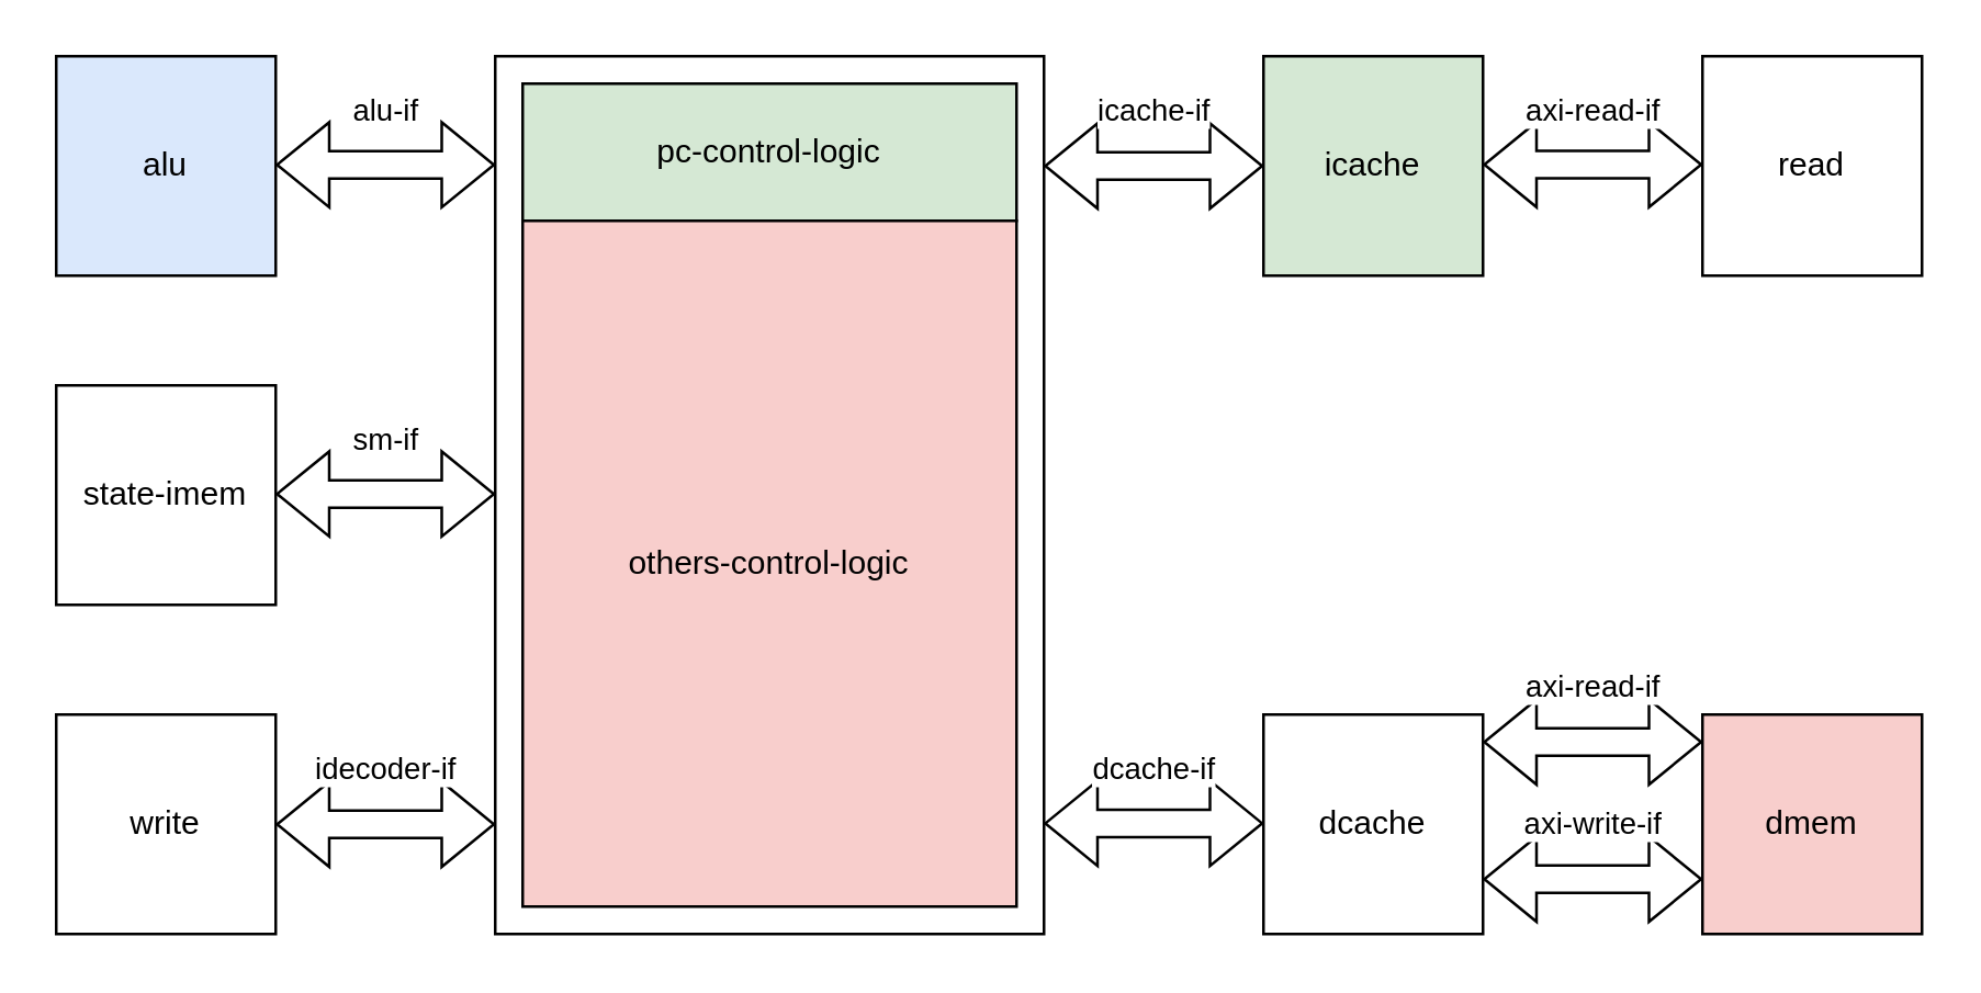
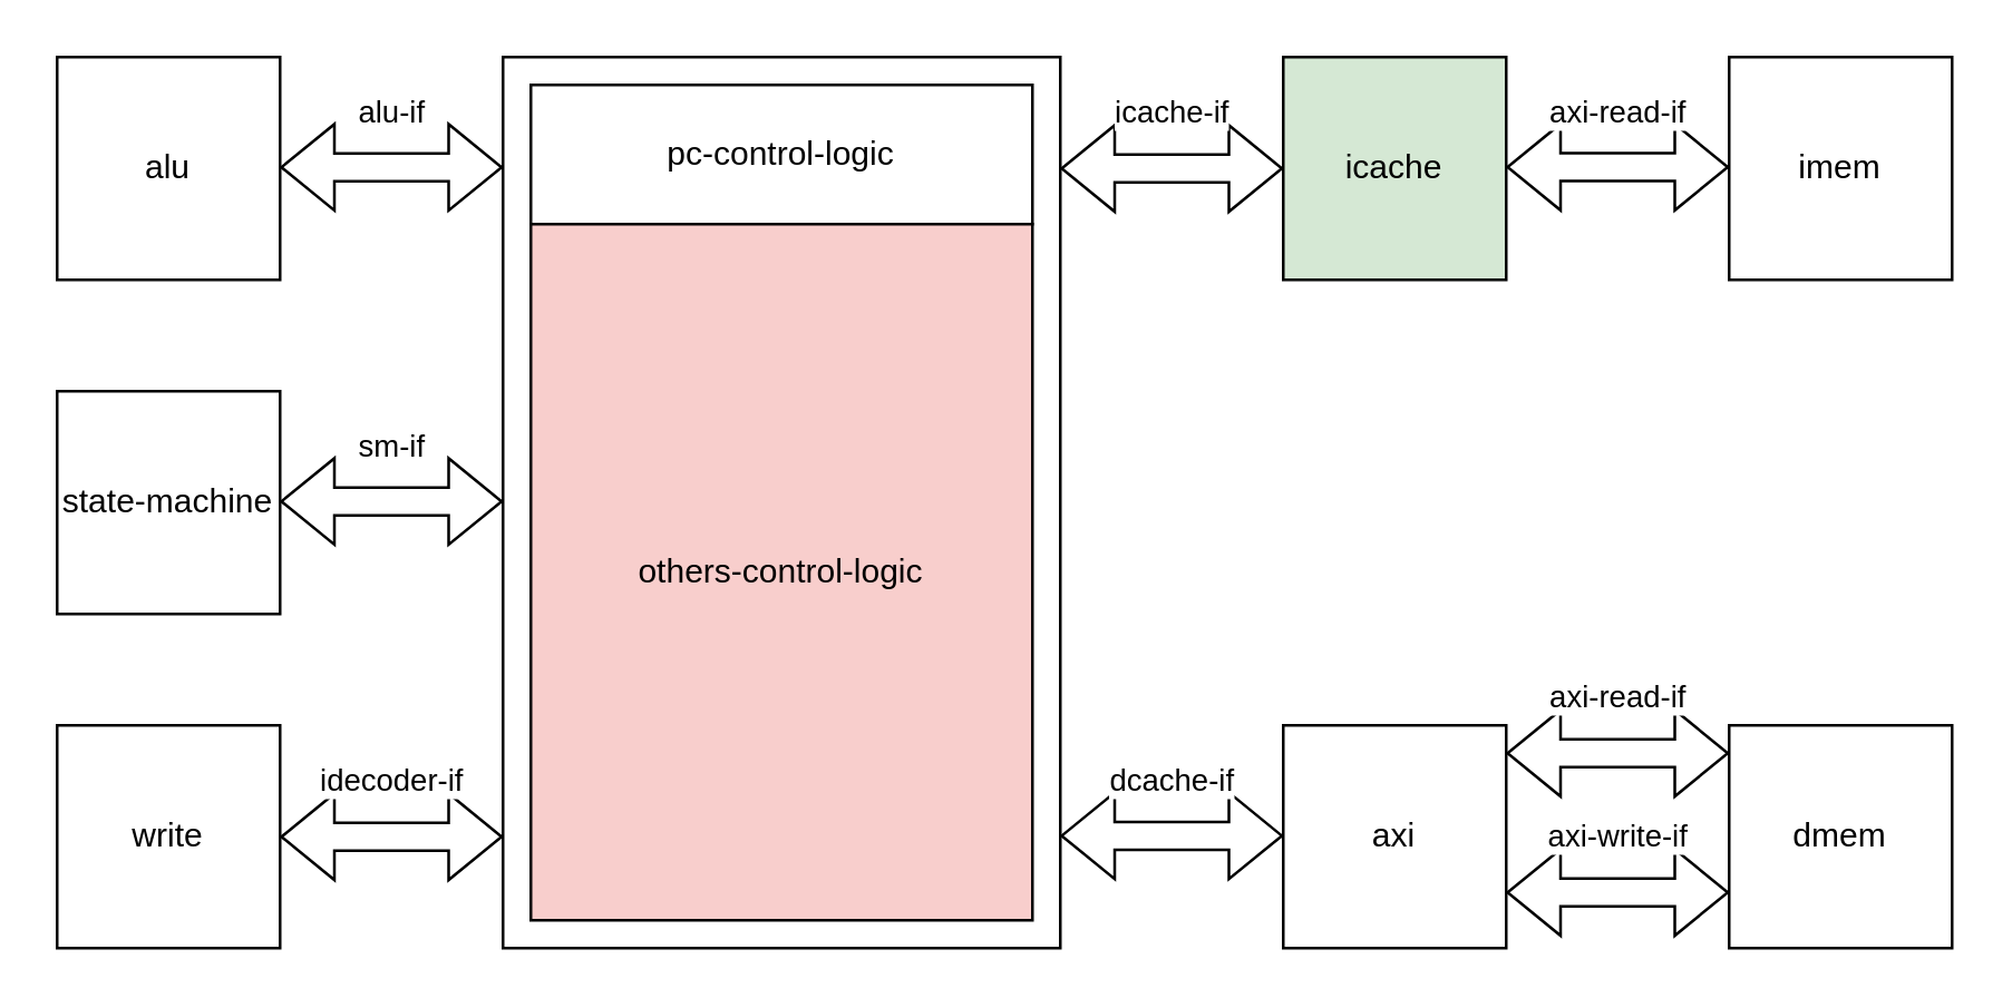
- <mxCell id="6" value="pc-control-logic" style="rounded=0;whiteSpace=wrap;html=1;fillColor=#d5e8d4;" parent="1" vertex="1"><mxGeometry x="190" y="30" width="180" height="50" as="geometry" /></mxCell>
+ <mxCell id="6" value="pc-control-logic" style="rounded=0;whiteSpace=wrap;html=1;" parent="1" vertex="1"><mxGeometry x="190" y="30" width="180" height="50" as="geometry" /></mxCell>
- <mxCell id="4" value="alu" style="rounded=0;whiteSpace=wrap;html=1;fillColor=#dae8fc;" parent="1" vertex="1"><mxGeometry x="20" y="20" width="80" height="80" as="geometry" /></mxCell>
+ <mxCell id="4" value="alu" style="rounded=0;whiteSpace=wrap;html=1;" parent="1" vertex="1"><mxGeometry x="20" y="20" width="80" height="80" as="geometry" /></mxCell>
- <mxCell id="15" value="read" style="rounded=0;whiteSpace=wrap;html=1;" parent="1" vertex="1"><mxGeometry x="620" y="20" width="80" height="80" as="geometry" /></mxCell>
+ <mxCell id="15" value="imem" style="rounded=0;whiteSpace=wrap;html=1;" parent="1" vertex="1"><mxGeometry x="620" y="20" width="80" height="80" as="geometry" /></mxCell>
- <mxCell id="10" value="state-imem" style="rounded=0;whiteSpace=wrap;html=1;" parent="1" vertex="1"><mxGeometry x="20" y="140" width="80" height="80" as="geometry" /></mxCell>
+ <mxCell id="10" value="state-machine" style="rounded=0;whiteSpace=wrap;html=1;" parent="1" vertex="1"><mxGeometry x="20" y="140" width="80" height="80" as="geometry" /></mxCell>
- <mxCell id="16" value="dcache" style="rounded=0;whiteSpace=wrap;html=1;" parent="1" vertex="1"><mxGeometry x="460" y="260" width="80" height="80" as="geometry" /></mxCell>
+ <mxCell id="16" value="axi" style="rounded=0;whiteSpace=wrap;html=1;" parent="1" vertex="1"><mxGeometry x="460" y="260" width="80" height="80" as="geometry" /></mxCell>
- <mxCell id="18" value="dmem" style="rounded=0;whiteSpace=wrap;html=1;fillColor=#f8cecc;" parent="1" vertex="1"><mxGeometry x="620" y="260" width="80" height="80" as="geometry" /></mxCell>
+ <mxCell id="18" value="dmem" style="rounded=0;whiteSpace=wrap;html=1;" parent="1" vertex="1"><mxGeometry x="620" y="260" width="80" height="80" as="geometry" /></mxCell>
